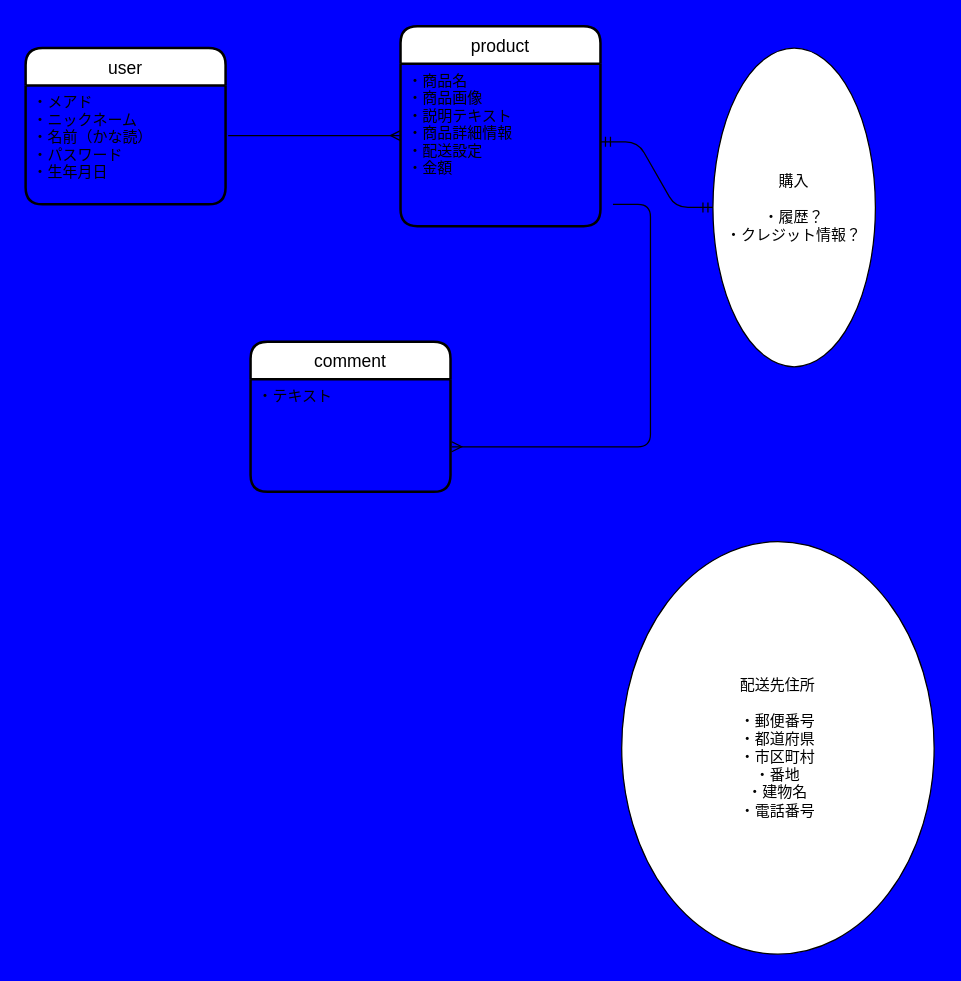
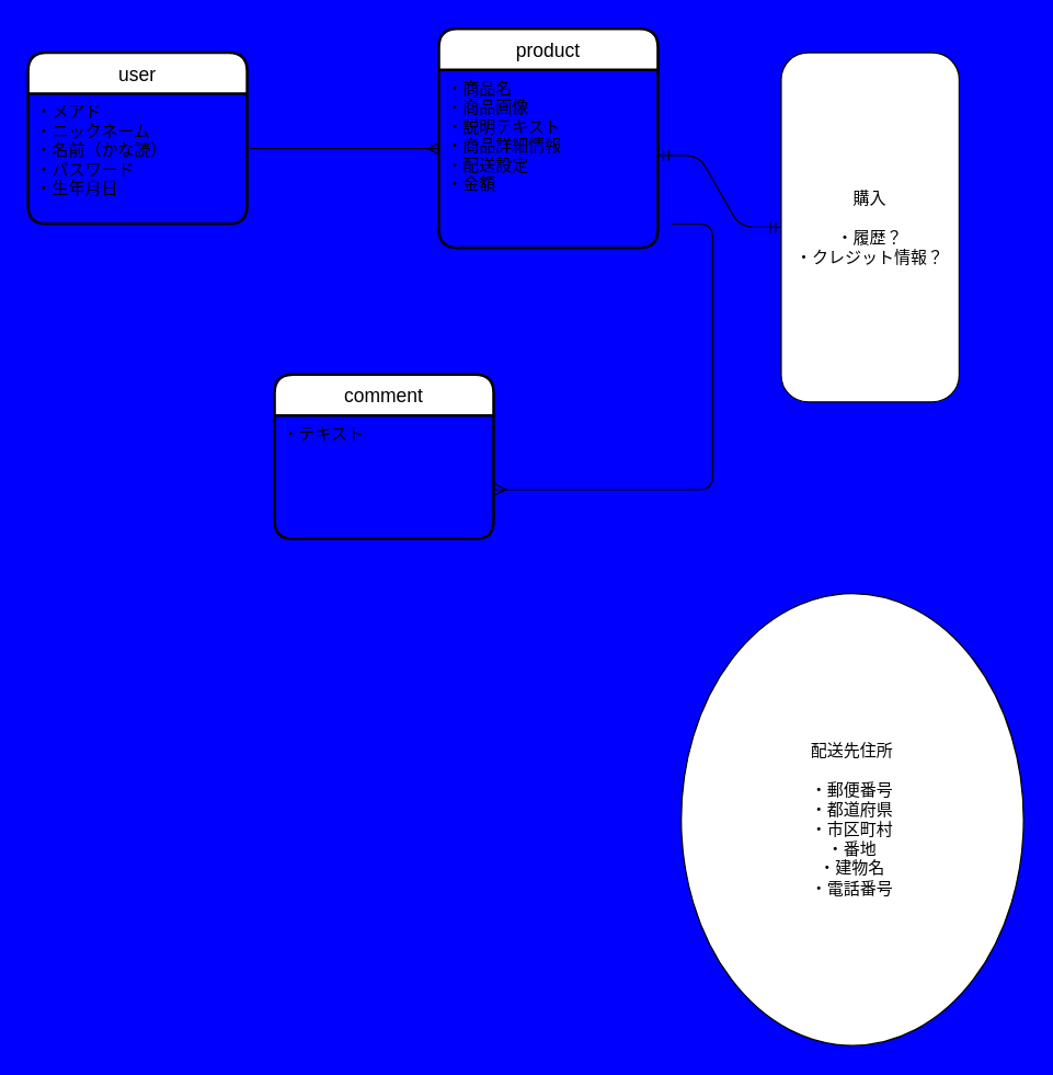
- <mxCell id="8" value="購入&lt;br&gt;&lt;br&gt;・履歴？&lt;br&gt;・クレジット情報？" style="ellipse;whiteSpace=wrap;html=1;align=center;" vertex="1" parent="1"><mxGeometry x="570" y="38" width="130" height="255" as="geometry" /></mxCell>
+ <mxCell id="8" value="購入&lt;br&gt;&lt;br&gt;・履歴？&lt;br&gt;・クレジット情報？" style="whiteSpace=wrap;html=1;align=center;rounded=1;" vertex="1" parent="1"><mxGeometry x="570" y="38" width="130" height="255" as="geometry" /></mxCell>
